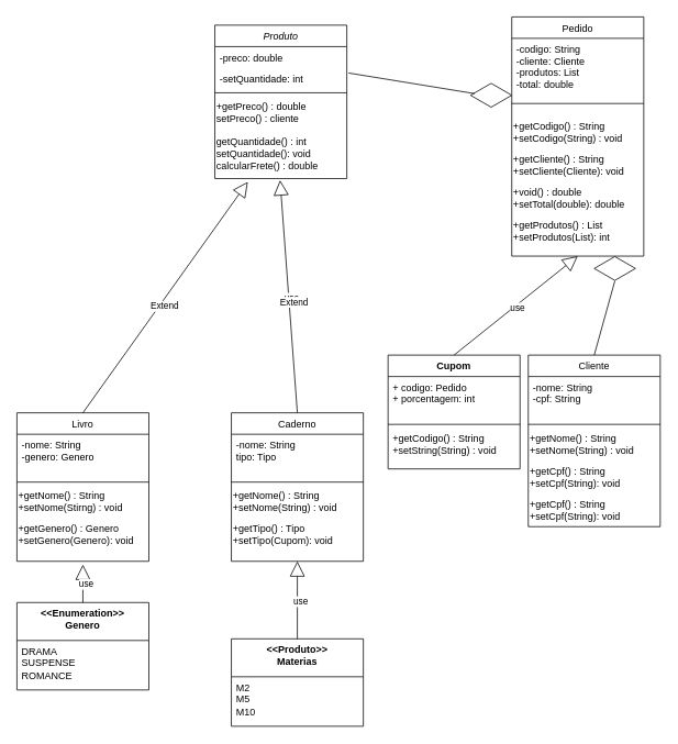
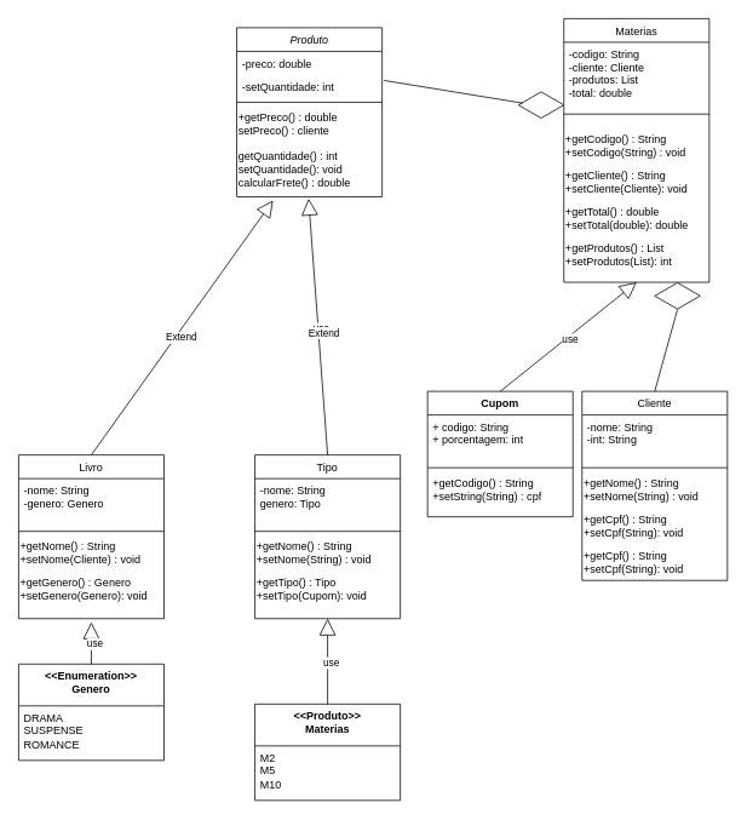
- <mxCell id="36" value="Pedido" style="swimlane;fontStyle=0;align=center;verticalAlign=top;childLayout=stackLayout;horizontal=1;startSize=26;horizontalStack=0;resizeParent=1;resizeLast=0;collapsible=1;marginBottom=0;rounded=0;shadow=0;strokeWidth=1;" parent="1" vertex="1"><mxGeometry x="620" y="20" width="160" height="290" as="geometry"><mxRectangle x="130" y="380" width="160" height="26" as="alternateBounds" /></mxGeometry></mxCell>
+ <mxCell id="36" value="Materias" style="swimlane;fontStyle=0;align=center;verticalAlign=top;childLayout=stackLayout;horizontal=1;startSize=26;horizontalStack=0;resizeParent=1;resizeLast=0;collapsible=1;marginBottom=0;rounded=0;shadow=0;strokeWidth=1;" parent="1" vertex="1"><mxGeometry x="620" y="20" width="160" height="290" as="geometry"><mxRectangle x="130" y="380" width="160" height="26" as="alternateBounds" /></mxGeometry></mxCell>
- <mxCell id="41" value="&lt;div&gt;+void() : double&lt;/div&gt;+setTotal(double): double" style="text;html=1;align=left;verticalAlign=middle;resizable=0;points=[];autosize=1;strokeColor=none;fillColor=none;" parent="36" vertex="1"><mxGeometry y="200" width="160" height="40" as="geometry" /></mxCell>
+ <mxCell id="41" value="&lt;div&gt;+getTotal() : double&lt;/div&gt;+setTotal(double): double" style="text;html=1;align=left;verticalAlign=middle;resizable=0;points=[];autosize=1;strokeColor=none;fillColor=none;" parent="36" vertex="1"><mxGeometry y="200" width="160" height="40" as="geometry" /></mxCell>
- <mxCell id="31" value="-nome: String&#10;-cpf: String" style="text;align=left;verticalAlign=top;spacingLeft=4;spacingRight=4;overflow=hidden;rotatable=0;points=[[0,0.5],[1,0.5]];portConstraint=eastwest;" parent="30" vertex="1"><mxGeometry y="26" width="160" height="54" as="geometry" /></mxCell>
+ <mxCell id="31" value="-nome: String&#10;-int: String" style="text;align=left;verticalAlign=top;spacingLeft=4;spacingRight=4;overflow=hidden;rotatable=0;points=[[0,0.5],[1,0.5]];portConstraint=eastwest;" parent="30" vertex="1"><mxGeometry y="26" width="160" height="54" as="geometry" /></mxCell>
- <mxCell id="14" value="+ codigo: Pedido&lt;div&gt;+ porcentagem: int&lt;br&gt;&lt;/div&gt;" style="text;strokeColor=none;fillColor=none;align=left;verticalAlign=top;spacingLeft=4;spacingRight=4;overflow=hidden;rotatable=0;points=[[0,0.5],[1,0.5]];portConstraint=eastwest;whiteSpace=wrap;html=1;" parent="13" vertex="1"><mxGeometry y="26" width="160" height="54" as="geometry" /></mxCell>
+ <mxCell id="14" value="+ codigo: String&lt;div&gt;+ porcentagem: int&lt;br&gt;&lt;/div&gt;" style="text;strokeColor=none;fillColor=none;align=left;verticalAlign=top;spacingLeft=4;spacingRight=4;overflow=hidden;rotatable=0;points=[[0,0.5],[1,0.5]];portConstraint=eastwest;whiteSpace=wrap;html=1;" parent="13" vertex="1"><mxGeometry y="26" width="160" height="54" as="geometry" /></mxCell>
- <mxCell id="25" value="Caderno" style="swimlane;fontStyle=0;align=center;verticalAlign=top;childLayout=stackLayout;horizontal=1;startSize=26;horizontalStack=0;resizeParent=1;resizeLast=0;collapsible=1;marginBottom=0;rounded=0;shadow=0;strokeWidth=1;" parent="1" vertex="1"><mxGeometry x="280" y="500" width="160" height="180" as="geometry"><mxRectangle x="130" y="380" width="160" height="26" as="alternateBounds" /></mxGeometry></mxCell>
+ <mxCell id="25" value="Tipo" style="swimlane;fontStyle=0;align=center;verticalAlign=top;childLayout=stackLayout;horizontal=1;startSize=26;horizontalStack=0;resizeParent=1;resizeLast=0;collapsible=1;marginBottom=0;rounded=0;shadow=0;strokeWidth=1;" parent="1" vertex="1"><mxGeometry x="280" y="500" width="160" height="180" as="geometry"><mxRectangle x="130" y="380" width="160" height="26" as="alternateBounds" /></mxGeometry></mxCell>
- <mxCell id="26" value="-nome: String&#10;tipo: Tipo" style="text;align=left;verticalAlign=top;spacingLeft=4;spacingRight=4;overflow=hidden;rotatable=0;points=[[0,0.5],[1,0.5]];portConstraint=eastwest;" parent="25" vertex="1"><mxGeometry y="26" width="160" height="54" as="geometry" /></mxCell>
+ <mxCell id="26" value="-nome: String&#10;genero: Tipo" style="text;align=left;verticalAlign=top;spacingLeft=4;spacingRight=4;overflow=hidden;rotatable=0;points=[[0,0.5],[1,0.5]];portConstraint=eastwest;" parent="25" vertex="1"><mxGeometry y="26" width="160" height="54" as="geometry" /></mxCell>
- <mxCell id="16" value="&lt;span style=&quot;text-wrap: nowrap;&quot;&gt;+getCodigo() : String&lt;/span&gt;&lt;div style=&quot;text-wrap: nowrap;&quot;&gt;+setString(String) : void&lt;/div&gt;" style="text;strokeColor=none;fillColor=none;align=left;verticalAlign=top;spacingLeft=4;spacingRight=4;overflow=hidden;rotatable=0;points=[[0,0.5],[1,0.5]];portConstraint=eastwest;whiteSpace=wrap;html=1;" parent="13" vertex="1"><mxGeometry y="88" width="160" height="50" as="geometry" /></mxCell>
+ <mxCell id="16" value="&lt;span style=&quot;text-wrap: nowrap;&quot;&gt;+getCodigo() : String&lt;/span&gt;&lt;div style=&quot;text-wrap: nowrap;&quot;&gt;+setString(String) : cpf&lt;/div&gt;" style="text;strokeColor=none;fillColor=none;align=left;verticalAlign=top;spacingLeft=4;spacingRight=4;overflow=hidden;rotatable=0;points=[[0,0.5],[1,0.5]];portConstraint=eastwest;whiteSpace=wrap;html=1;" parent="13" vertex="1"><mxGeometry y="88" width="160" height="50" as="geometry" /></mxCell>
- <mxCell id="11" value="+getNome() : String&lt;div&gt;+setNome(Stirng) : void&lt;/div&gt;" style="text;html=1;align=left;verticalAlign=middle;resizable=0;points=[];autosize=1;strokeColor=none;fillColor=none;" parent="8" vertex="1"><mxGeometry y="88" width="160" height="40" as="geometry" /></mxCell>
+ <mxCell id="11" value="+getNome() : String&lt;div&gt;+setNome(Cliente) : void&lt;/div&gt;" style="text;html=1;align=left;verticalAlign=middle;resizable=0;points=[];autosize=1;strokeColor=none;fillColor=none;" parent="8" vertex="1"><mxGeometry y="88" width="160" height="40" as="geometry" /></mxCell>
